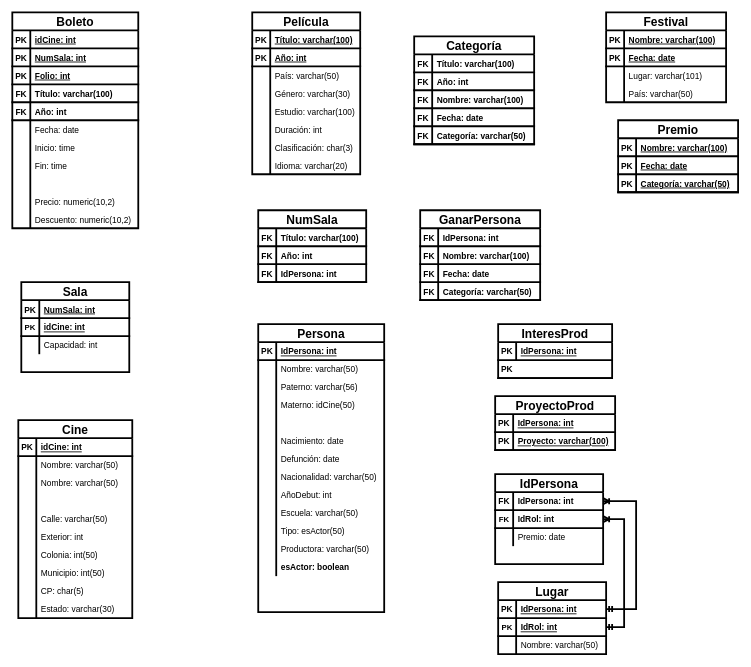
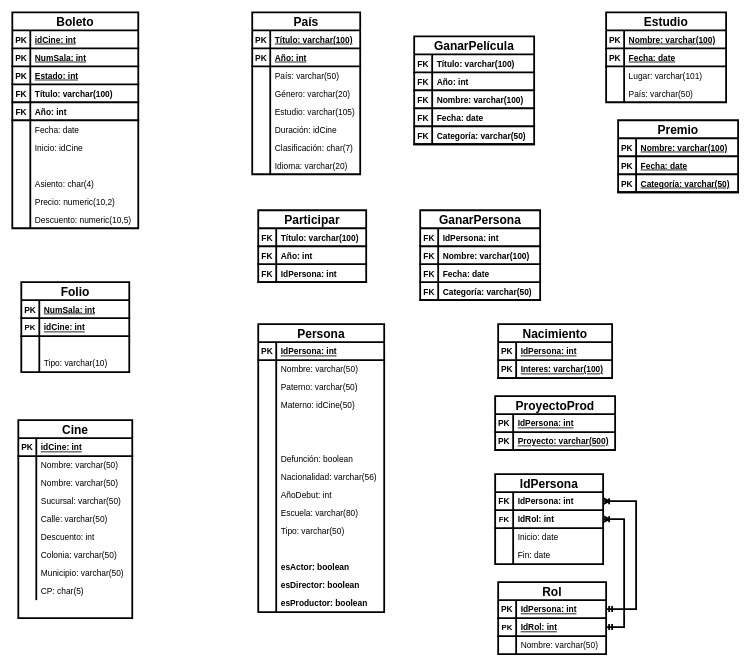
- <mxCell id="2" value="Película" style="shape=table;startSize=30;container=1;collapsible=1;childLayout=tableLayout;fixedRows=1;rowLines=0;fontStyle=1;align=center;resizeLast=1;fontSize=20;strokeWidth=3;" vertex="1" parent="1"><mxGeometry x="420" y="20" width="180" height="270" as="geometry" /></mxCell>
+ <mxCell id="2" value="País" style="shape=table;startSize=30;container=1;collapsible=1;childLayout=tableLayout;fixedRows=1;rowLines=0;fontStyle=1;align=center;resizeLast=1;fontSize=20;strokeWidth=3;" vertex="1" parent="1"><mxGeometry x="420" y="20" width="180" height="270" as="geometry" /></mxCell>
- <mxCell id="61" value="Festival" style="shape=table;startSize=30;container=1;collapsible=1;childLayout=tableLayout;fixedRows=1;rowLines=0;fontStyle=1;align=center;resizeLast=1;fontSize=20;strokeWidth=3;" vertex="1" parent="1"><mxGeometry x="1010" y="20" width="200" height="150" as="geometry" /></mxCell>
+ <mxCell id="61" value="Estudio" style="shape=table;startSize=30;container=1;collapsible=1;childLayout=tableLayout;fixedRows=1;rowLines=0;fontStyle=1;align=center;resizeLast=1;fontSize=20;strokeWidth=3;" vertex="1" parent="1"><mxGeometry x="1010" y="20" width="200" height="150" as="geometry" /></mxCell>
- <mxCell id="84" value="Categoría" style="shape=table;startSize=30;container=1;collapsible=1;childLayout=tableLayout;fixedRows=1;rowLines=0;fontStyle=1;align=center;resizeLast=1;fontSize=20;strokeWidth=3;" vertex="1" parent="1"><mxGeometry x="690" y="60" width="200" height="180" as="geometry" /></mxCell>
+ <mxCell id="84" value="GanarPelícula" style="shape=table;startSize=30;container=1;collapsible=1;childLayout=tableLayout;fixedRows=1;rowLines=0;fontStyle=1;align=center;resizeLast=1;fontSize=20;strokeWidth=3;" vertex="1" parent="1"><mxGeometry x="690" y="60" width="200" height="180" as="geometry" /></mxCell>
- <mxCell id="36" value="Folio: int" style="shape=partialRectangle;connectable=0;fillColor=none;top=0;left=0;bottom=0;right=0;align=left;spacingLeft=6;fontStyle=5;overflow=hidden;strokeWidth=3;fontSize=14;" vertex="1" parent="34"><mxGeometry x="30" width="180" height="30" as="geometry"><mxRectangle width="180" height="30" as="alternateBounds" /></mxGeometry></mxCell>
+ <mxCell id="36" value="Estado: int" style="shape=partialRectangle;connectable=0;fillColor=none;top=0;left=0;bottom=0;right=0;align=left;spacingLeft=6;fontStyle=5;overflow=hidden;strokeWidth=3;fontSize=14;" vertex="1" parent="34"><mxGeometry x="30" width="180" height="30" as="geometry"><mxRectangle width="180" height="30" as="alternateBounds" /></mxGeometry></mxCell>
- <mxCell id="14" value="Género: varchar(30)" style="shape=partialRectangle;connectable=0;fillColor=none;top=0;left=0;bottom=0;right=0;align=left;spacingLeft=6;overflow=hidden;fontStyle=0;strokeWidth=3;fontSize=14;" vertex="1" parent="12"><mxGeometry x="30" width="150" height="30" as="geometry"><mxRectangle width="150" height="30" as="alternateBounds" /></mxGeometry></mxCell>
+ <mxCell id="14" value="Género: varchar(20)" style="shape=partialRectangle;connectable=0;fillColor=none;top=0;left=0;bottom=0;right=0;align=left;spacingLeft=6;overflow=hidden;fontStyle=0;strokeWidth=3;fontSize=14;" vertex="1" parent="12"><mxGeometry x="30" width="150" height="30" as="geometry"><mxRectangle width="150" height="30" as="alternateBounds" /></mxGeometry></mxCell>
- <mxCell id="17" value="Estudio: varchar(100)" style="shape=partialRectangle;connectable=0;fillColor=none;top=0;left=0;bottom=0;right=0;align=left;spacingLeft=6;overflow=hidden;fontStyle=0;strokeWidth=3;fontSize=14;" vertex="1" parent="15"><mxGeometry x="30" width="150" height="30" as="geometry"><mxRectangle width="150" height="30" as="alternateBounds" /></mxGeometry></mxCell>
+ <mxCell id="17" value="Estudio: varchar(105)" style="shape=partialRectangle;connectable=0;fillColor=none;top=0;left=0;bottom=0;right=0;align=left;spacingLeft=6;overflow=hidden;fontStyle=0;strokeWidth=3;fontSize=14;" vertex="1" parent="15"><mxGeometry x="30" width="150" height="30" as="geometry"><mxRectangle width="150" height="30" as="alternateBounds" /></mxGeometry></mxCell>
- <mxCell id="20" value="Duración: int" style="shape=partialRectangle;connectable=0;fillColor=none;top=0;left=0;bottom=0;right=0;align=left;spacingLeft=6;overflow=hidden;fontStyle=0;strokeWidth=3;fontSize=14;" vertex="1" parent="18"><mxGeometry x="30" width="150" height="30" as="geometry"><mxRectangle width="150" height="30" as="alternateBounds" /></mxGeometry></mxCell>
+ <mxCell id="20" value="Duración: idCine" style="shape=partialRectangle;connectable=0;fillColor=none;top=0;left=0;bottom=0;right=0;align=left;spacingLeft=6;overflow=hidden;fontStyle=0;strokeWidth=3;fontSize=14;" vertex="1" parent="18"><mxGeometry x="30" width="150" height="30" as="geometry"><mxRectangle width="150" height="30" as="alternateBounds" /></mxGeometry></mxCell>
- <mxCell id="48" value="Inicio: time" style="shape=partialRectangle;connectable=0;fillColor=none;top=0;left=0;bottom=0;right=0;align=left;spacingLeft=6;overflow=hidden;fontStyle=0;strokeWidth=3;fontSize=14;" vertex="1" parent="46"><mxGeometry x="30" width="180" height="30" as="geometry"><mxRectangle width="180" height="30" as="alternateBounds" /></mxGeometry></mxCell>
+ <mxCell id="48" value="Inicio: idCine" style="shape=partialRectangle;connectable=0;fillColor=none;top=0;left=0;bottom=0;right=0;align=left;spacingLeft=6;overflow=hidden;fontStyle=0;strokeWidth=3;fontSize=14;" vertex="1" parent="46"><mxGeometry x="30" width="180" height="30" as="geometry"><mxRectangle width="180" height="30" as="alternateBounds" /></mxGeometry></mxCell>
- <mxCell id="23" value="Clasificación: char(3)" style="shape=partialRectangle;connectable=0;fillColor=none;top=0;left=0;bottom=0;right=0;align=left;spacingLeft=6;overflow=hidden;fontStyle=0;strokeWidth=3;fontSize=14;" vertex="1" parent="21"><mxGeometry x="30" width="150" height="30" as="geometry"><mxRectangle width="150" height="30" as="alternateBounds" /></mxGeometry></mxCell>
+ <mxCell id="23" value="Clasificación: char(7)" style="shape=partialRectangle;connectable=0;fillColor=none;top=0;left=0;bottom=0;right=0;align=left;spacingLeft=6;overflow=hidden;fontStyle=0;strokeWidth=3;fontSize=14;" vertex="1" parent="21"><mxGeometry x="30" width="150" height="30" as="geometry"><mxRectangle width="150" height="30" as="alternateBounds" /></mxGeometry></mxCell>
- <mxCell id="51" value="Fin: time" style="shape=partialRectangle;connectable=0;fillColor=none;top=0;left=0;bottom=0;right=0;align=left;spacingLeft=6;overflow=hidden;fontStyle=0;strokeWidth=3;fontSize=14;" vertex="1" parent="49"><mxGeometry x="30" width="180" height="30" as="geometry"><mxRectangle width="180" height="30" as="alternateBounds" /></mxGeometry></mxCell>
+ <mxCell id="54" value="Asiento: char(4)" style="shape=partialRectangle;connectable=0;fillColor=none;top=0;left=0;bottom=0;right=0;align=left;spacingLeft=6;overflow=hidden;fontStyle=0;strokeWidth=3;fontSize=14;" vertex="1" parent="52"><mxGeometry x="30" width="180" height="30" as="geometry"><mxRectangle width="180" height="30" as="alternateBounds" /></mxGeometry></mxCell>
- <mxCell id="60" value="Descuento: numeric(10,2)" style="shape=partialRectangle;connectable=0;fillColor=none;top=0;left=0;bottom=0;right=0;align=left;spacingLeft=6;overflow=hidden;fontStyle=0;strokeWidth=3;fontSize=14;" vertex="1" parent="58"><mxGeometry x="30" width="180" height="30" as="geometry"><mxRectangle width="180" height="30" as="alternateBounds" /></mxGeometry></mxCell>
+ <mxCell id="60" value="Descuento: numeric(10,5)" style="shape=partialRectangle;connectable=0;fillColor=none;top=0;left=0;bottom=0;right=0;align=left;spacingLeft=6;overflow=hidden;fontStyle=0;strokeWidth=3;fontSize=14;" vertex="1" parent="58"><mxGeometry x="30" width="180" height="30" as="geometry"><mxRectangle width="180" height="30" as="alternateBounds" /></mxGeometry></mxCell>
- <mxCell id="145" value="NumSala" style="shape=table;startSize=30;container=1;collapsible=1;childLayout=tableLayout;fixedRows=1;rowLines=0;fontStyle=1;align=center;resizeLast=1;fontSize=20;strokeWidth=3;" vertex="1" parent="1"><mxGeometry x="430" y="350" width="180" height="120" as="geometry" /></mxCell>
+ <mxCell id="145" value="Participar" style="shape=table;startSize=30;container=1;collapsible=1;childLayout=tableLayout;fixedRows=1;rowLines=0;fontStyle=1;align=center;resizeLast=1;fontSize=20;strokeWidth=3;" vertex="1" parent="1"><mxGeometry x="430" y="350" width="180" height="120" as="geometry" /></mxCell>
- <mxCell id="199" value="Sala" style="shape=table;startSize=30;container=1;collapsible=1;childLayout=tableLayout;fixedRows=1;rowLines=0;fontStyle=1;align=center;resizeLast=1;fontSize=20;strokeWidth=3;" vertex="1" parent="1"><mxGeometry x="35" y="470" width="180" height="150" as="geometry" /></mxCell>
+ <mxCell id="199" value="Folio" style="shape=table;startSize=30;container=1;collapsible=1;childLayout=tableLayout;fixedRows=1;rowLines=0;fontStyle=1;align=center;resizeLast=1;fontSize=20;strokeWidth=3;" vertex="1" parent="1"><mxGeometry x="35" y="470" width="180" height="150" as="geometry" /></mxCell>
- <mxCell id="219" value="InteresProd" style="shape=table;startSize=30;container=1;collapsible=1;childLayout=tableLayout;fixedRows=1;rowLines=0;fontStyle=1;align=center;resizeLast=1;fontSize=20;strokeWidth=3;" vertex="1" parent="1"><mxGeometry x="830" y="540" width="190" height="90" as="geometry" /></mxCell>
+ <mxCell id="219" value="Nacimiento" style="shape=table;startSize=30;container=1;collapsible=1;childLayout=tableLayout;fixedRows=1;rowLines=0;fontStyle=1;align=center;resizeLast=1;fontSize=20;strokeWidth=3;" vertex="1" parent="1"><mxGeometry x="830" y="540" width="190" height="90" as="geometry" /></mxCell>
- <mxCell id="208" value="Capacidad: int" style="shape=partialRectangle;connectable=0;fillColor=none;top=0;left=0;bottom=0;right=0;align=left;spacingLeft=6;overflow=hidden;fontStyle=0;strokeWidth=3;fontSize=14;" vertex="1" parent="206"><mxGeometry x="30" width="150" height="30" as="geometry"><mxRectangle width="150" height="30" as="alternateBounds" /></mxGeometry></mxCell>
+ <mxCell id="211" value="Tipo: varchar(10)" style="shape=partialRectangle;connectable=0;fillColor=none;top=0;left=0;bottom=0;right=0;align=left;spacingLeft=6;overflow=hidden;fontStyle=0;strokeWidth=3;fontSize=14;" vertex="1" parent="209"><mxGeometry x="30" width="150" height="30" as="geometry"><mxRectangle width="150" height="30" as="alternateBounds" /></mxGeometry></mxCell>
+ <mxCell id="225" value="Interes: varchar(100)" style="shape=partialRectangle;connectable=0;fillColor=none;top=0;left=0;bottom=0;right=0;align=left;spacingLeft=6;fontStyle=5;overflow=hidden;strokeWidth=3;fontSize=14;" vertex="1" parent="223"><mxGeometry x="30" width="160" height="30" as="geometry"><mxRectangle width="160" height="30" as="alternateBounds" /></mxGeometry></mxCell>
- <mxCell id="109" value="Paterno: varchar(56)" style="shape=partialRectangle;connectable=0;fillColor=none;top=0;left=0;bottom=0;right=0;align=left;spacingLeft=6;overflow=hidden;fontStyle=0;strokeWidth=3;fontSize=14;" vertex="1" parent="107"><mxGeometry x="30" width="180" height="30" as="geometry"><mxRectangle width="180" height="30" as="alternateBounds" /></mxGeometry></mxCell>
+ <mxCell id="109" value="Paterno: varchar(50)" style="shape=partialRectangle;connectable=0;fillColor=none;top=0;left=0;bottom=0;right=0;align=left;spacingLeft=6;overflow=hidden;fontStyle=0;strokeWidth=3;fontSize=14;" vertex="1" parent="107"><mxGeometry x="30" width="180" height="30" as="geometry"><mxRectangle width="180" height="30" as="alternateBounds" /></mxGeometry></mxCell>
- <mxCell id="117" value="Nacimiento: date" style="shape=partialRectangle;connectable=0;fillColor=none;top=0;left=0;bottom=0;right=0;align=left;spacingLeft=6;overflow=hidden;fontStyle=0;strokeWidth=3;fontSize=14;" vertex="1" parent="115"><mxGeometry x="30" width="180" height="30" as="geometry"><mxRectangle width="180" height="30" as="alternateBounds" /></mxGeometry></mxCell>
- <mxCell id="218" value="Proyecto: varchar(100)" style="shape=partialRectangle;connectable=0;fillColor=none;top=0;left=0;bottom=0;right=0;align=left;spacingLeft=6;fontStyle=5;overflow=hidden;strokeWidth=3;fontSize=14;" vertex="1" parent="216"><mxGeometry x="30" width="170" height="30" as="geometry"><mxRectangle width="170" height="30" as="alternateBounds" /></mxGeometry></mxCell>
+ <mxCell id="218" value="Proyecto: varchar(500)" style="shape=partialRectangle;connectable=0;fillColor=none;top=0;left=0;bottom=0;right=0;align=left;spacingLeft=6;fontStyle=5;overflow=hidden;strokeWidth=3;fontSize=14;" vertex="1" parent="216"><mxGeometry x="30" width="170" height="30" as="geometry"><mxRectangle width="170" height="30" as="alternateBounds" /></mxGeometry></mxCell>
- <mxCell id="120" value="Defunción: date" style="shape=partialRectangle;connectable=0;fillColor=none;top=0;left=0;bottom=0;right=0;align=left;spacingLeft=6;overflow=hidden;fontStyle=0;strokeWidth=3;fontSize=14;" vertex="1" parent="118"><mxGeometry x="30" width="180" height="30" as="geometry"><mxRectangle width="180" height="30" as="alternateBounds" /></mxGeometry></mxCell>
+ <mxCell id="120" value="Defunción: boolean" style="shape=partialRectangle;connectable=0;fillColor=none;top=0;left=0;bottom=0;right=0;align=left;spacingLeft=6;overflow=hidden;fontStyle=0;strokeWidth=3;fontSize=14;" vertex="1" parent="118"><mxGeometry x="30" width="180" height="30" as="geometry"><mxRectangle width="180" height="30" as="alternateBounds" /></mxGeometry></mxCell>
- <mxCell id="123" value="Nacionalidad: varchar(50)" style="shape=partialRectangle;connectable=0;fillColor=none;top=0;left=0;bottom=0;right=0;align=left;spacingLeft=6;overflow=hidden;fontStyle=0;strokeWidth=3;fontSize=14;" vertex="1" parent="121"><mxGeometry x="30" width="180" height="30" as="geometry"><mxRectangle width="180" height="30" as="alternateBounds" /></mxGeometry></mxCell>
+ <mxCell id="123" value="Nacionalidad: varchar(56)" style="shape=partialRectangle;connectable=0;fillColor=none;top=0;left=0;bottom=0;right=0;align=left;spacingLeft=6;overflow=hidden;fontStyle=0;strokeWidth=3;fontSize=14;" vertex="1" parent="121"><mxGeometry x="30" width="180" height="30" as="geometry"><mxRectangle width="180" height="30" as="alternateBounds" /></mxGeometry></mxCell>
+ <mxCell id="180" value="Sucursal: varchar(50)" style="shape=partialRectangle;connectable=0;fillColor=none;top=0;left=0;bottom=0;right=0;align=left;spacingLeft=6;overflow=hidden;fontStyle=0;strokeWidth=3;fontSize=14;" vertex="1" parent="178"><mxGeometry x="30" width="160" height="30" as="geometry"><mxRectangle width="160" height="30" as="alternateBounds" /></mxGeometry></mxCell>
- <mxCell id="129" value="Escuela: varchar(50)" style="shape=partialRectangle;connectable=0;fillColor=none;top=0;left=0;bottom=0;right=0;align=left;spacingLeft=6;overflow=hidden;fontStyle=0;strokeWidth=3;fontSize=14;" vertex="1" parent="127"><mxGeometry x="30" width="180" height="30" as="geometry"><mxRectangle width="180" height="30" as="alternateBounds" /></mxGeometry></mxCell>
+ <mxCell id="129" value="Escuela: varchar(80)" style="shape=partialRectangle;connectable=0;fillColor=none;top=0;left=0;bottom=0;right=0;align=left;spacingLeft=6;overflow=hidden;fontStyle=0;strokeWidth=3;fontSize=14;" vertex="1" parent="127"><mxGeometry x="30" width="180" height="30" as="geometry"><mxRectangle width="180" height="30" as="alternateBounds" /></mxGeometry></mxCell>
- <mxCell id="132" value="Tipo: esActor(50)" style="shape=partialRectangle;connectable=0;fillColor=none;top=0;left=0;bottom=0;right=0;align=left;spacingLeft=6;overflow=hidden;fontStyle=0;strokeWidth=3;fontSize=14;" vertex="1" parent="130"><mxGeometry x="30" width="180" height="30" as="geometry"><mxRectangle width="180" height="30" as="alternateBounds" /></mxGeometry></mxCell>
+ <mxCell id="132" value="Tipo: varchar(50)" style="shape=partialRectangle;connectable=0;fillColor=none;top=0;left=0;bottom=0;right=0;align=left;spacingLeft=6;overflow=hidden;fontStyle=0;strokeWidth=3;fontSize=14;" vertex="1" parent="130"><mxGeometry x="30" width="180" height="30" as="geometry"><mxRectangle width="180" height="30" as="alternateBounds" /></mxGeometry></mxCell>
- <mxCell id="186" value="Exterior: int" style="shape=partialRectangle;connectable=0;fillColor=none;top=0;left=0;bottom=0;right=0;align=left;spacingLeft=6;overflow=hidden;fontStyle=0;strokeWidth=3;fontSize=14;" vertex="1" parent="184"><mxGeometry x="30" width="160" height="30" as="geometry"><mxRectangle width="160" height="30" as="alternateBounds" /></mxGeometry></mxCell>
+ <mxCell id="186" value="Descuento: int" style="shape=partialRectangle;connectable=0;fillColor=none;top=0;left=0;bottom=0;right=0;align=left;spacingLeft=6;overflow=hidden;fontStyle=0;strokeWidth=3;fontSize=14;" vertex="1" parent="184"><mxGeometry x="30" width="160" height="30" as="geometry"><mxRectangle width="160" height="30" as="alternateBounds" /></mxGeometry></mxCell>
- <mxCell id="235" value="Premio: date" style="shape=partialRectangle;connectable=0;fillColor=none;top=0;left=0;bottom=0;right=0;align=left;spacingLeft=6;overflow=hidden;fontStyle=0;strokeWidth=3;fontSize=14;" vertex="1" parent="233"><mxGeometry x="30" width="150" height="30" as="geometry"><mxRectangle width="150" height="30" as="alternateBounds" /></mxGeometry></mxCell>
+ <mxCell id="235" value="Inicio: date" style="shape=partialRectangle;connectable=0;fillColor=none;top=0;left=0;bottom=0;right=0;align=left;spacingLeft=6;overflow=hidden;fontStyle=0;strokeWidth=3;fontSize=14;" vertex="1" parent="233"><mxGeometry x="30" width="150" height="30" as="geometry"><mxRectangle width="150" height="30" as="alternateBounds" /></mxGeometry></mxCell>
- <mxCell id="135" value="Productora: varchar(50)" style="shape=partialRectangle;connectable=0;fillColor=none;top=0;left=0;bottom=0;right=0;align=left;spacingLeft=6;overflow=hidden;fontStyle=0;strokeWidth=3;fontSize=14;" vertex="1" parent="133"><mxGeometry x="30" width="180" height="30" as="geometry"><mxRectangle width="180" height="30" as="alternateBounds" /></mxGeometry></mxCell>
+ <mxCell id="238" value="Fin: date" style="shape=partialRectangle;connectable=0;fillColor=none;top=0;left=0;bottom=0;right=0;align=left;spacingLeft=6;overflow=hidden;fontStyle=0;strokeWidth=3;fontSize=14;" vertex="1" parent="236"><mxGeometry x="30" width="150" height="30" as="geometry"><mxRectangle width="150" height="30" as="alternateBounds" /></mxGeometry></mxCell>
- <mxCell id="189" value="Colonia: int(50)" style="shape=partialRectangle;connectable=0;fillColor=none;top=0;left=0;bottom=0;right=0;align=left;spacingLeft=6;overflow=hidden;fontStyle=0;strokeWidth=3;fontSize=14;" vertex="1" parent="187"><mxGeometry x="30" width="160" height="30" as="geometry"><mxRectangle width="160" height="30" as="alternateBounds" /></mxGeometry></mxCell>
+ <mxCell id="189" value="Colonia: varchar(50)" style="shape=partialRectangle;connectable=0;fillColor=none;top=0;left=0;bottom=0;right=0;align=left;spacingLeft=6;overflow=hidden;fontStyle=0;strokeWidth=3;fontSize=14;" vertex="1" parent="187"><mxGeometry x="30" width="160" height="30" as="geometry"><mxRectangle width="160" height="30" as="alternateBounds" /></mxGeometry></mxCell>
- <mxCell id="192" value="Municipio: int(50)" style="shape=partialRectangle;connectable=0;fillColor=none;top=0;left=0;bottom=0;right=0;align=left;spacingLeft=6;overflow=hidden;fontStyle=0;strokeWidth=3;fontSize=14;" vertex="1" parent="190"><mxGeometry x="30" width="160" height="30" as="geometry"><mxRectangle width="160" height="30" as="alternateBounds" /></mxGeometry></mxCell>
+ <mxCell id="192" value="Municipio: varchar(50)" style="shape=partialRectangle;connectable=0;fillColor=none;top=0;left=0;bottom=0;right=0;align=left;spacingLeft=6;overflow=hidden;fontStyle=0;strokeWidth=3;fontSize=14;" vertex="1" parent="190"><mxGeometry x="30" width="160" height="30" as="geometry"><mxRectangle width="160" height="30" as="alternateBounds" /></mxGeometry></mxCell>
+ <mxCell id="141" value="esDirector: boolean" style="shape=partialRectangle;connectable=0;fillColor=none;top=0;left=0;bottom=0;right=0;align=left;spacingLeft=6;overflow=hidden;fontStyle=1;strokeWidth=3;fontSize=14;" vertex="1" parent="139"><mxGeometry x="30" width="180" height="30" as="geometry"><mxRectangle width="180" height="30" as="alternateBounds" /></mxGeometry></mxCell>
- <mxCell id="239" value="Lugar" style="shape=table;startSize=30;container=1;collapsible=1;childLayout=tableLayout;fixedRows=1;rowLines=0;fontStyle=1;align=center;resizeLast=1;fontSize=20;strokeWidth=3;" vertex="1" parent="1"><mxGeometry x="830" y="970" width="180" height="120" as="geometry" /></mxCell>
+ <mxCell id="239" value="Rol" style="shape=table;startSize=30;container=1;collapsible=1;childLayout=tableLayout;fixedRows=1;rowLines=0;fontStyle=1;align=center;resizeLast=1;fontSize=20;strokeWidth=3;" vertex="1" parent="1"><mxGeometry x="830" y="970" width="180" height="120" as="geometry" /></mxCell>
+ <mxCell id="144" value="esProductor: boolean" style="shape=partialRectangle;connectable=0;fillColor=none;top=0;left=0;bottom=0;right=0;align=left;spacingLeft=6;overflow=hidden;fontStyle=1;strokeWidth=3;fontSize=14;" vertex="1" parent="142"><mxGeometry x="30" width="180" height="30" as="geometry"><mxRectangle width="180" height="30" as="alternateBounds" /></mxGeometry></mxCell>
- <mxCell id="198" value="Estado: varchar(30)" style="shape=partialRectangle;connectable=0;fillColor=none;top=0;left=0;bottom=0;right=0;align=left;spacingLeft=6;overflow=hidden;fontStyle=0;strokeWidth=3;fontSize=14;" vertex="1" parent="196"><mxGeometry x="30" width="160" height="30" as="geometry"><mxRectangle width="160" height="30" as="alternateBounds" /></mxGeometry></mxCell>
